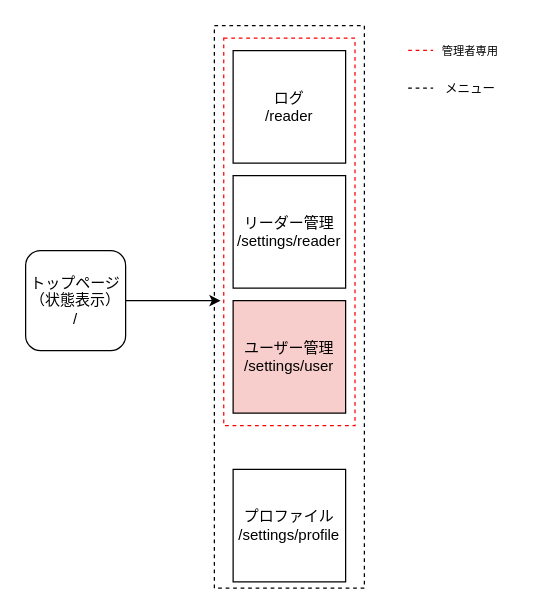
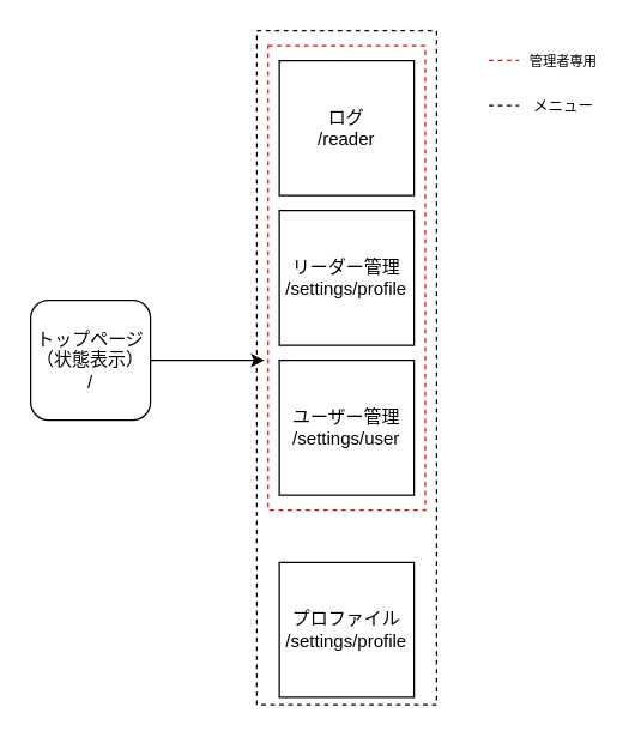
- <mxCell id="4" value="リーダー管理&lt;br&gt;/settings/reader" style="whiteSpace=wrap;html=1;aspect=fixed;" parent="1" vertex="1"><mxGeometry x="186" y="140" width="90" height="90" as="geometry" /></mxCell>
+ <mxCell id="4" value="リーダー管理&lt;br&gt;/settings/profile" style="whiteSpace=wrap;html=1;aspect=fixed;" parent="1" vertex="1"><mxGeometry x="186" y="140" width="90" height="90" as="geometry" /></mxCell>
- <mxCell id="5" value="ユーザー管理&lt;br&gt;/settings/user" style="whiteSpace=wrap;html=1;aspect=fixed;fillColor=#f8cecc;" parent="1" vertex="1"><mxGeometry x="186" y="240" width="90" height="90" as="geometry" /></mxCell>
+ <mxCell id="5" value="ユーザー管理&lt;br&gt;/settings/user" style="whiteSpace=wrap;html=1;aspect=fixed;" parent="1" vertex="1"><mxGeometry x="186" y="240" width="90" height="90" as="geometry" /></mxCell>
